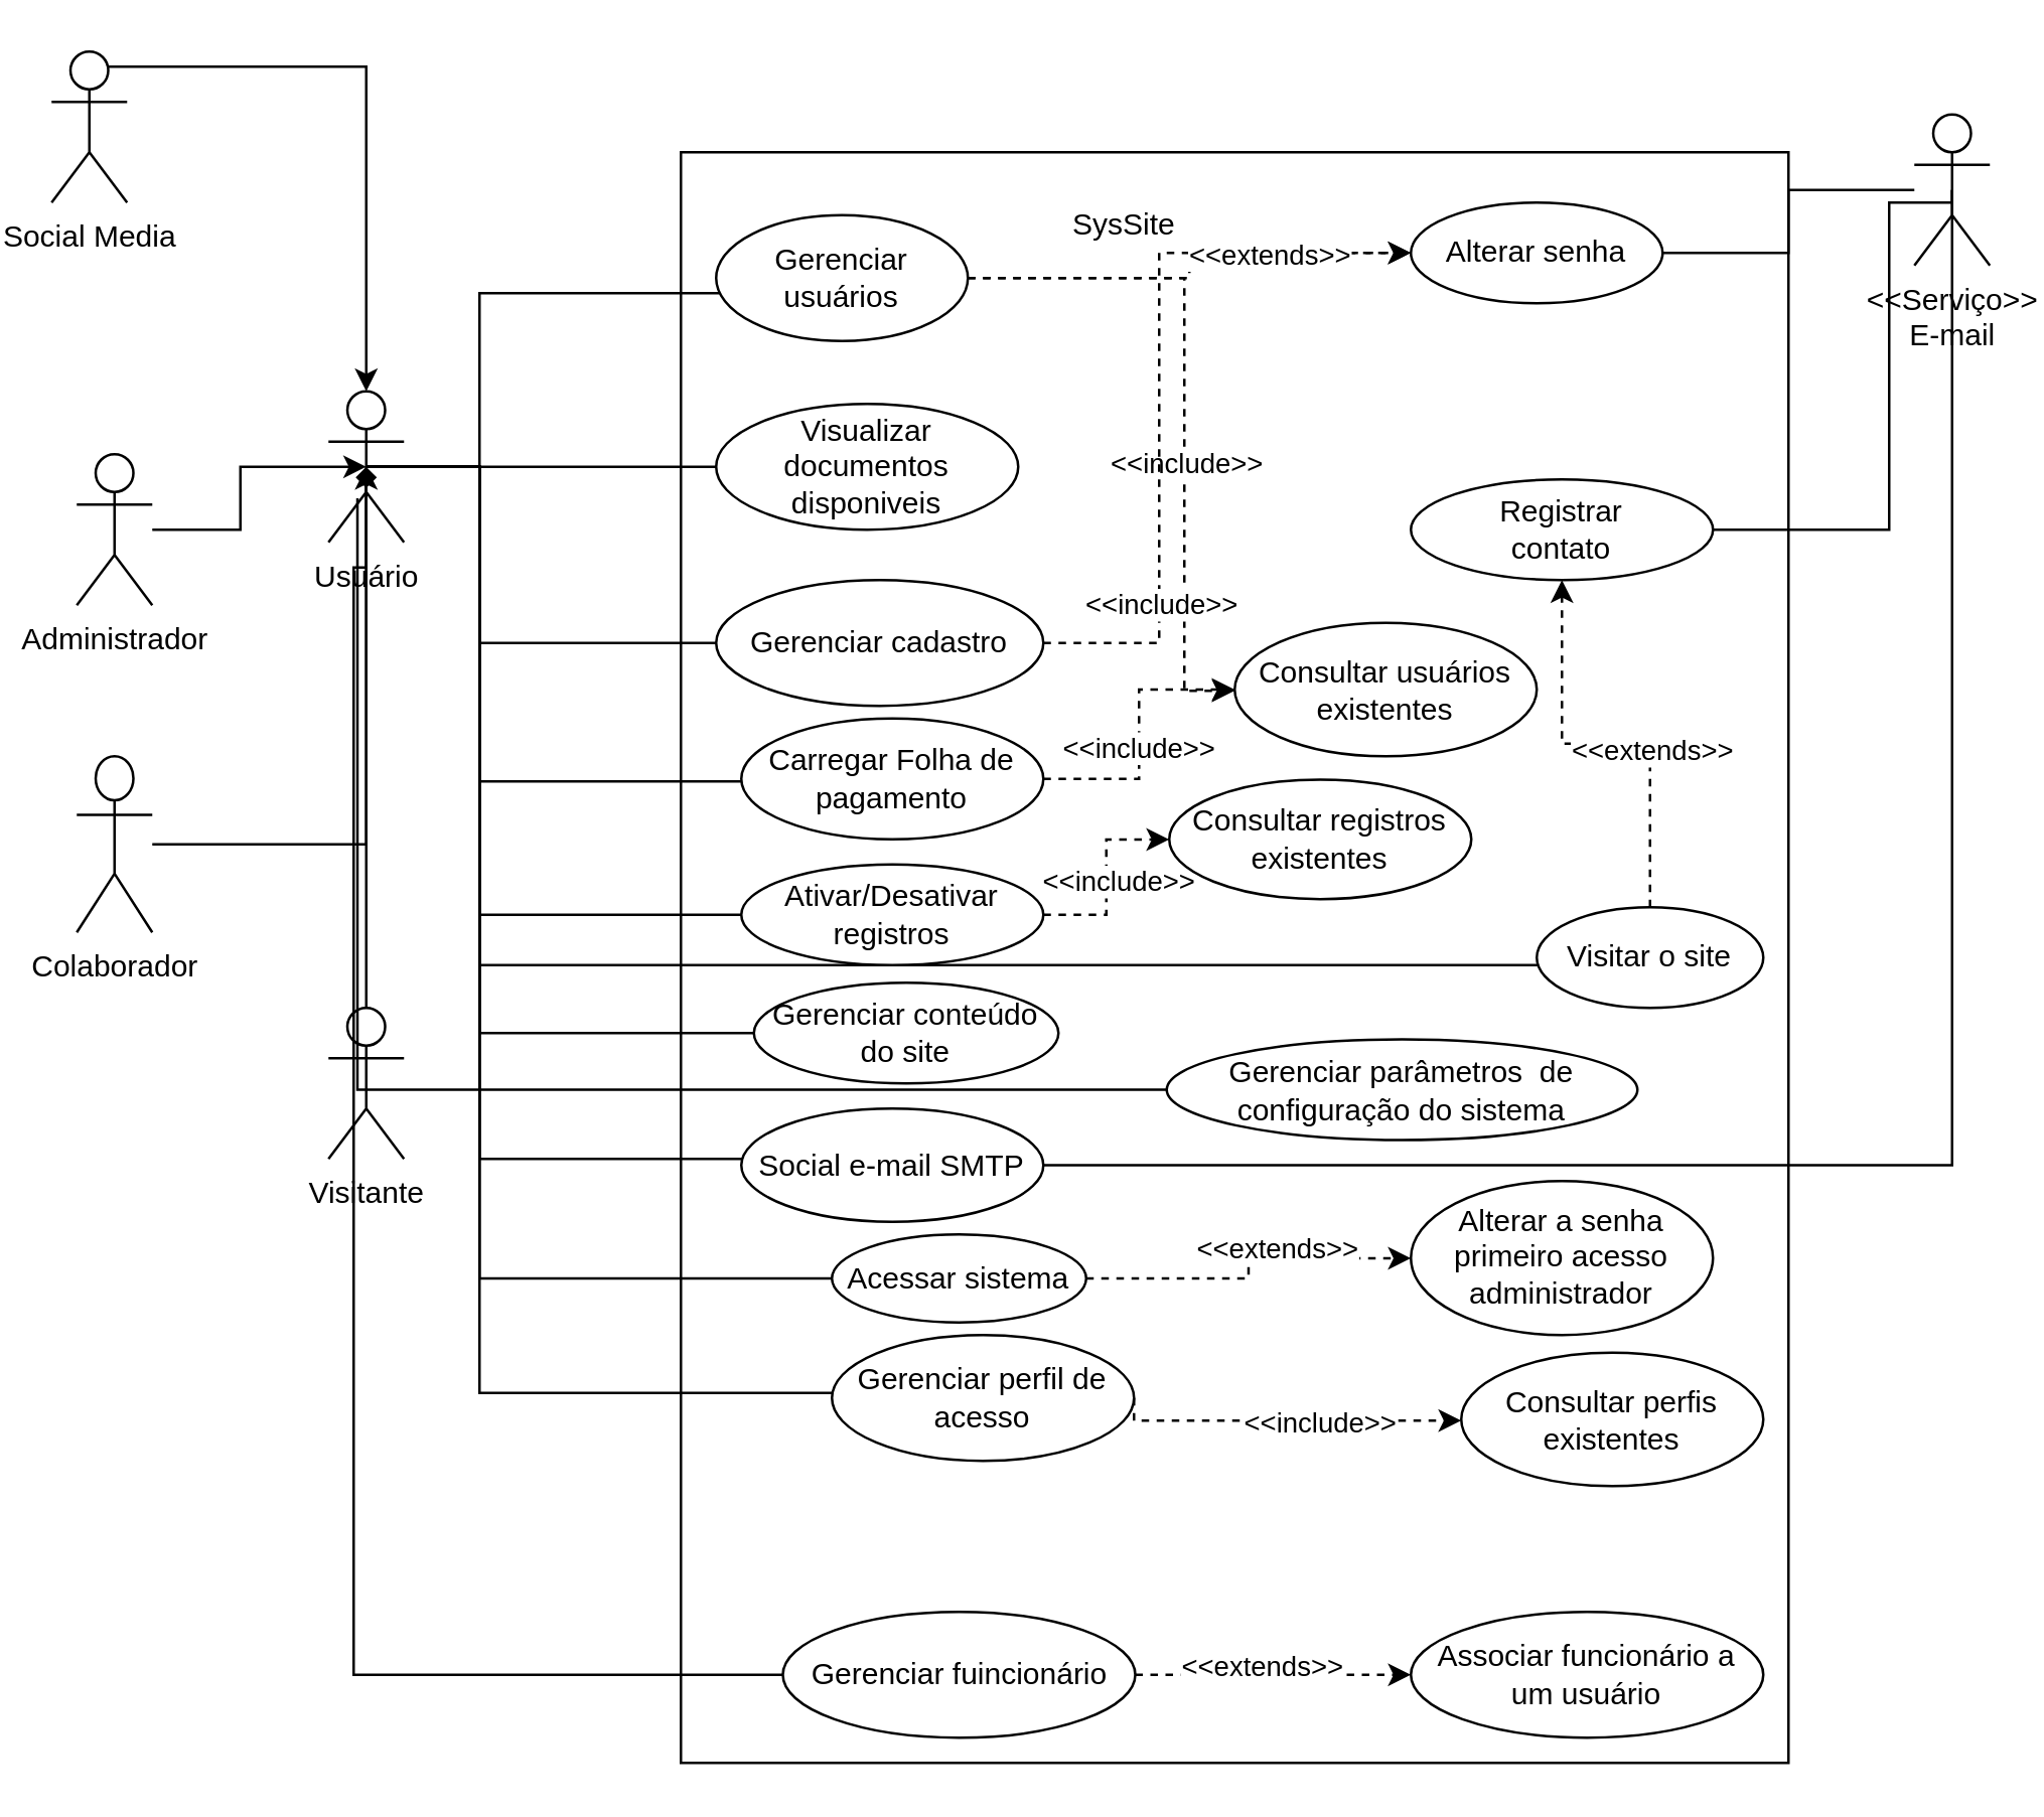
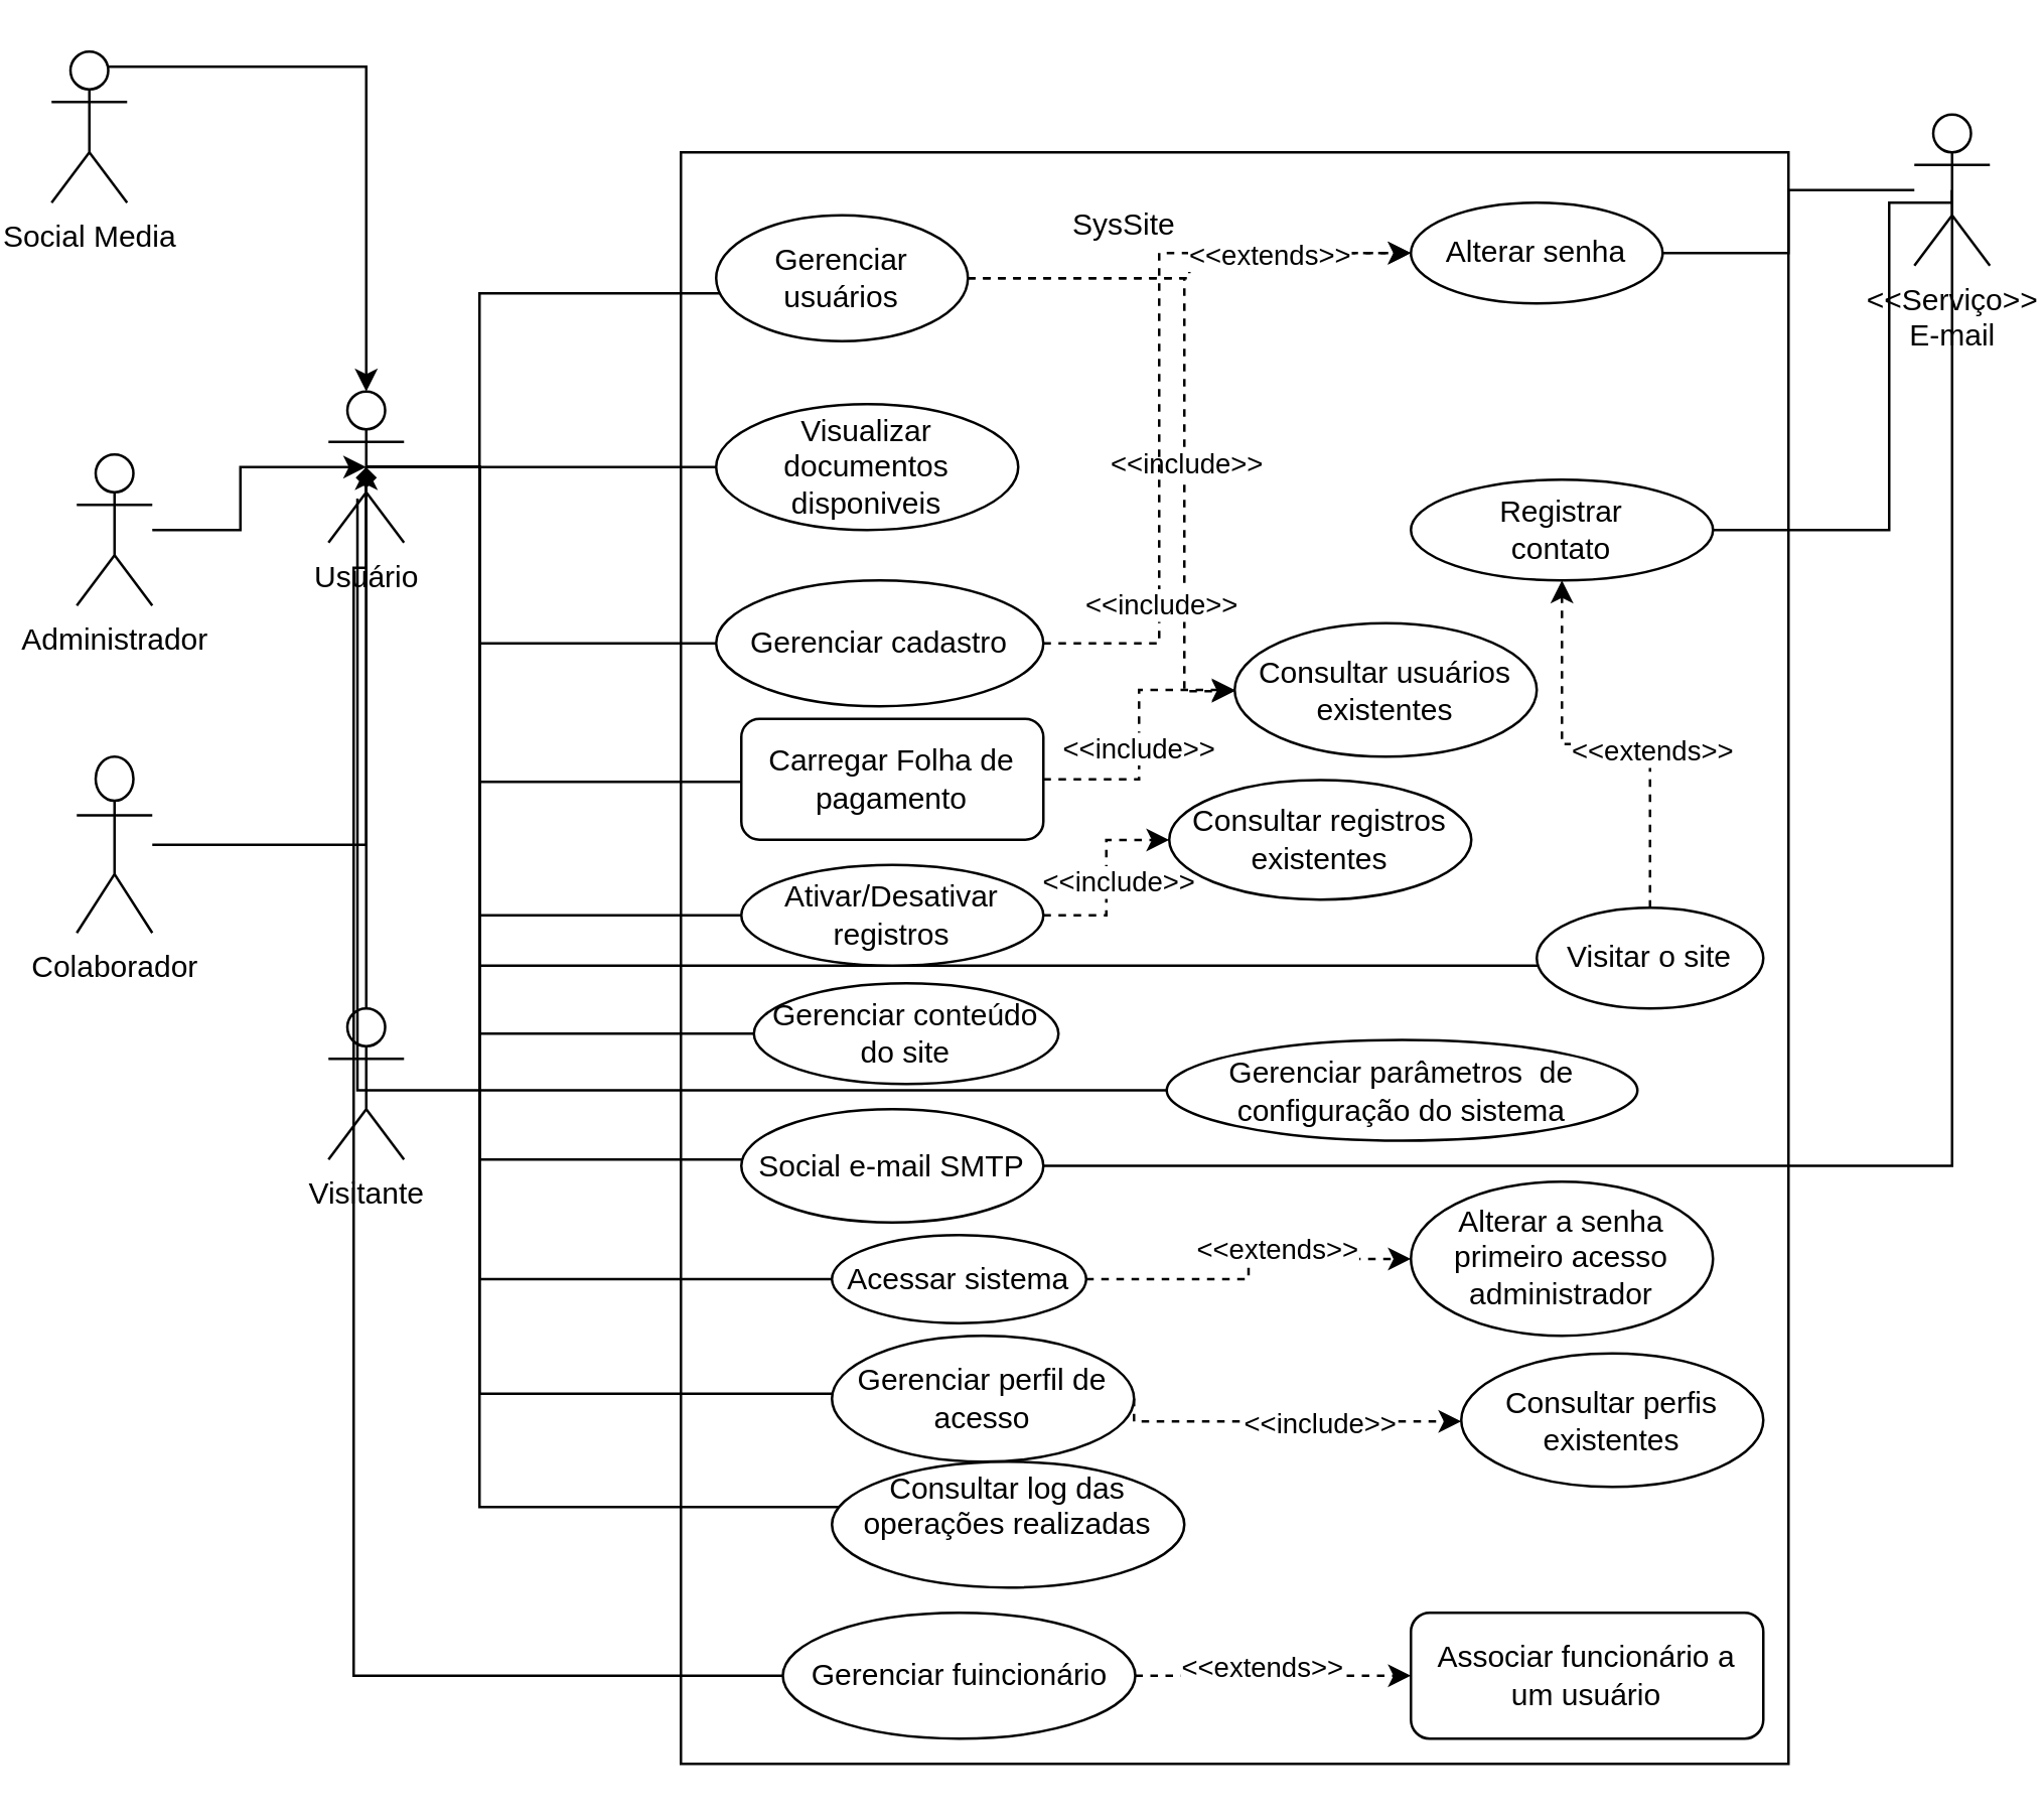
- <mxCell id="36" value="Carregar Folha de pagamento" style="ellipse;whiteSpace=wrap;html=1;" parent="1" vertex="1"><mxGeometry x="294" y="285" width="120" height="48" as="geometry" /></mxCell>
+ <mxCell id="36" value="Carregar Folha de pagamento" style="whiteSpace=wrap;html=1;rounded=1;" parent="1" vertex="1"><mxGeometry x="294" y="285" width="120" height="48" as="geometry" /></mxCell>
+ <mxCell id="61" style="edgeStyle=orthogonalEdgeStyle;rounded=0;orthogonalLoop=1;jettySize=auto;html=1;endArrow=none;endFill=0;entryX=0.5;entryY=0.5;entryDx=0;entryDy=0;entryPerimeter=0;" parent="1" source="62" target="2" edge="1"><mxGeometry relative="1" as="geometry"><Array as="points"><mxPoint x="190" y="598" /><mxPoint x="190" y="185" /></Array><mxPoint x="145" y="230" as="targetPoint" /></mxGeometry></mxCell>
+ <mxCell id="62" value="Consultar log das operações realizadas&lt;div&gt;&lt;br&gt;&lt;/div&gt;" style="ellipse;whiteSpace=wrap;html=1;" parent="1" vertex="1"><mxGeometry x="330" y="580" width="140" height="50" as="geometry" /></mxCell>
- <mxCell id="67" value="Associar funcionário a um usuário" style="ellipse;whiteSpace=wrap;html=1;" vertex="1" parent="1"><mxGeometry x="560" y="640" width="140" height="50" as="geometry" /></mxCell>
+ <mxCell id="67" value="Associar funcionário a um usuário" style="whiteSpace=wrap;html=1;rounded=1;" vertex="1" parent="1"><mxGeometry x="560" y="640" width="140" height="50" as="geometry" /></mxCell>
